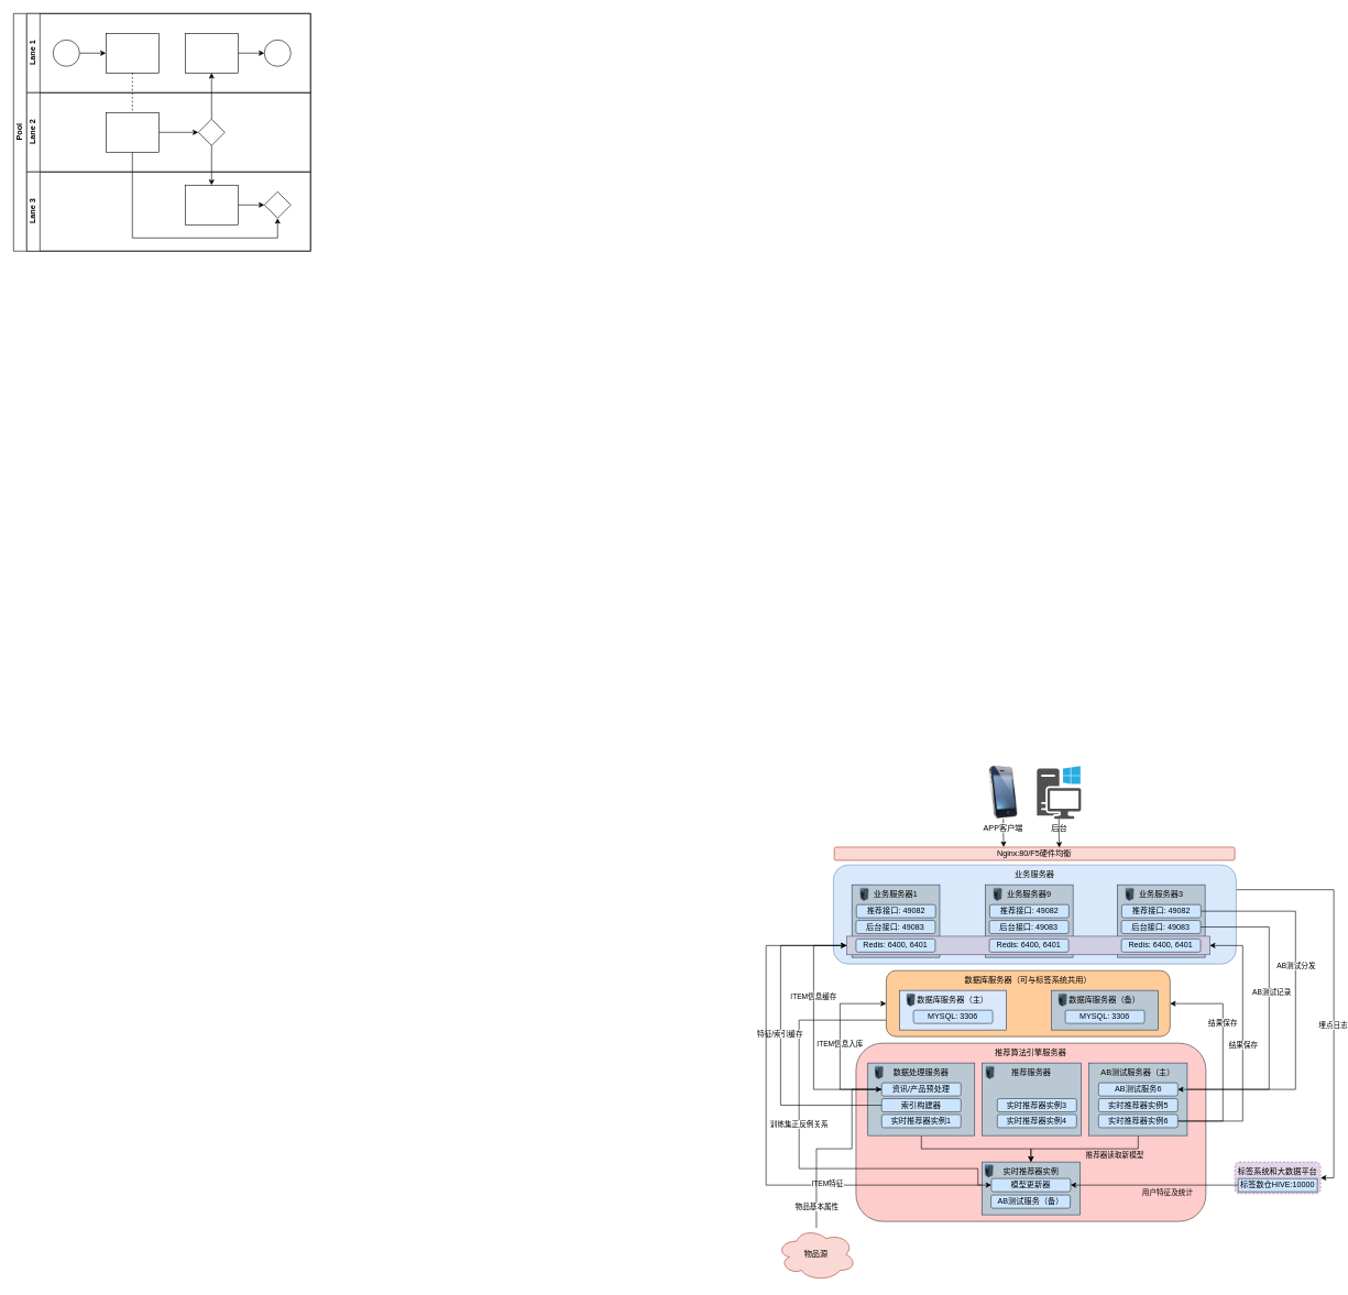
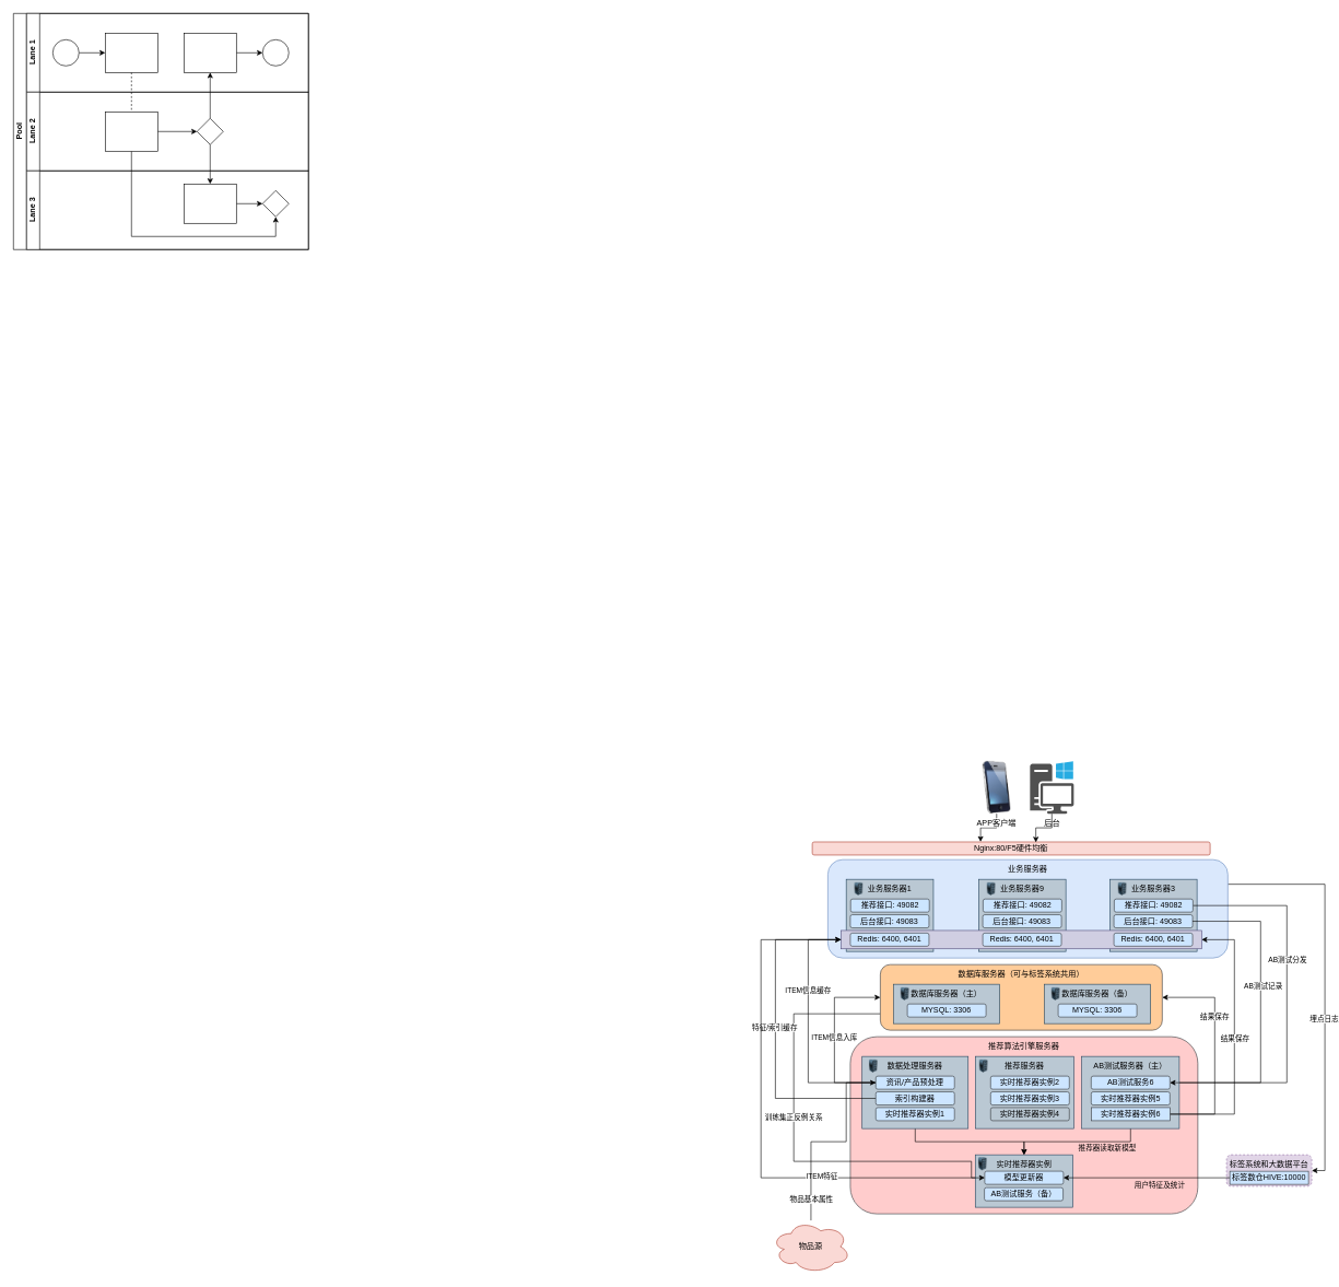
- <mxCell id="84" value="Nginx:80/F5硬件均衡" style="rounded=1;whiteSpace=wrap;html=1;fillColor=#fad9d5;strokeColor=#ae4132;" vertex="1" parent="1"><mxGeometry x="1263.26" y="1283" width="606.74" height="20" as="geometry" /></mxCell>
+ <mxCell id="84" value="Nginx:80/F5硬件均衡" style="rounded=1;whiteSpace=wrap;html=1;fillColor=#fad9d5;strokeColor=#ae4132;" vertex="1" parent="1"><mxGeometry x="1238.26" y="1283" width="606.74" height="20" as="geometry" /></mxCell>
- <mxCell id="49" value="数据库服务器（主）" style="rounded=0;whiteSpace=wrap;html=1;align=center;verticalAlign=top;fillColor=#dae8fc;strokeColor=#23445d;" vertex="1" parent="1"><mxGeometry x="1362.38" y="1500" width="161.75" height="60" as="geometry" /></mxCell>
+ <mxCell id="49" value="数据库服务器（主）" style="rounded=0;whiteSpace=wrap;html=1;align=center;verticalAlign=top;fillColor=#bac8d3;strokeColor=#23445d;" vertex="1" parent="1"><mxGeometry x="1362.38" y="1500" width="161.75" height="60" as="geometry" /></mxCell>
+ <mxCell id="95" value="实时推荐器实例2" style="rounded=1;whiteSpace=wrap;html=1;fillColor=#cce5ff;strokeColor=#36393d;" vertex="1" parent="1"><mxGeometry x="1510.26" y="1640" width="120" height="20" as="geometry" /></mxCell>
- <mxCell id="97" value="实时推荐器实例4" style="rounded=1;whiteSpace=wrap;html=1;fillColor=#cce5ff;strokeColor=#36393d;" vertex="1" parent="1"><mxGeometry x="1510.26" y="1688" width="120" height="20" as="geometry" /></mxCell>
+ <mxCell id="97" value="实时推荐器实例4" style="rounded=1;whiteSpace=wrap;html=1;fillColor=#bac8d3;strokeColor=#36393d;" vertex="1" parent="1"><mxGeometry x="1510.26" y="1688" width="120" height="20" as="geometry" /></mxCell>
- <mxCell id="77" value="&lt;span&gt;实时推荐器实例6&lt;/span&gt;" style="rounded=1;whiteSpace=wrap;html=1;fillColor=#cce5ff;strokeColor=#36393d;" vertex="1" parent="1"><mxGeometry x="1663.63" y="1688" width="120" height="20" as="geometry" /></mxCell>
+ <mxCell id="77" value="&lt;span&gt;实时推荐器实例6&lt;/span&gt;" style="whiteSpace=wrap;html=1;fillColor=#cce5ff;strokeColor=#36393d;rounded=0;" vertex="1" parent="1"><mxGeometry x="1663.63" y="1688" width="120" height="20" as="geometry" /></mxCell>
